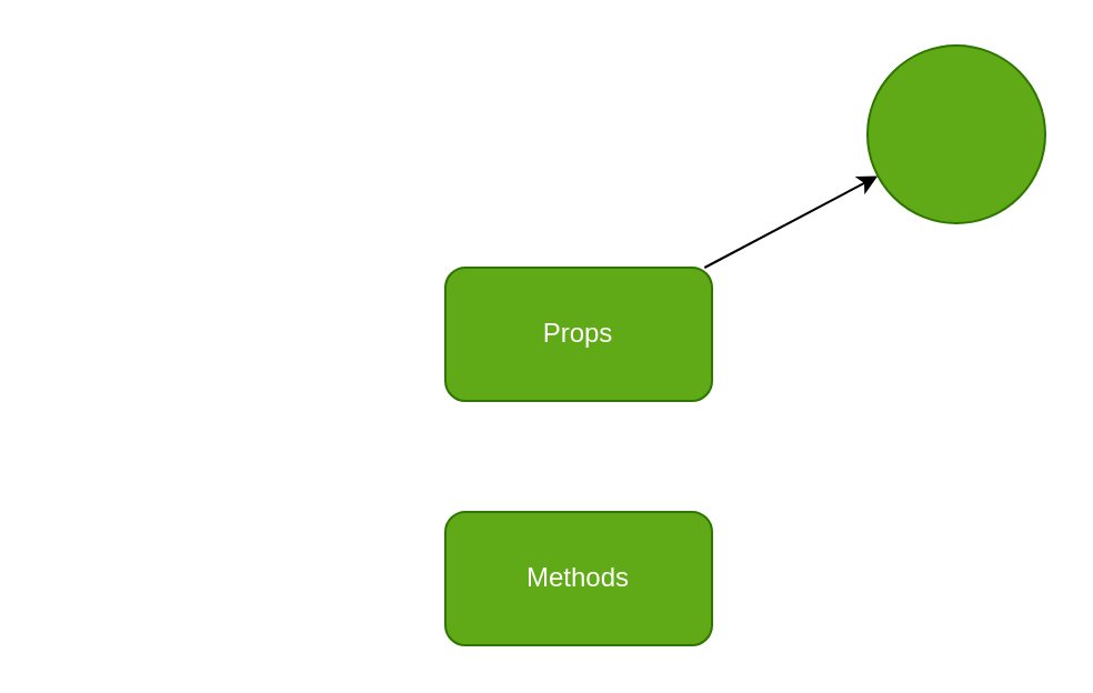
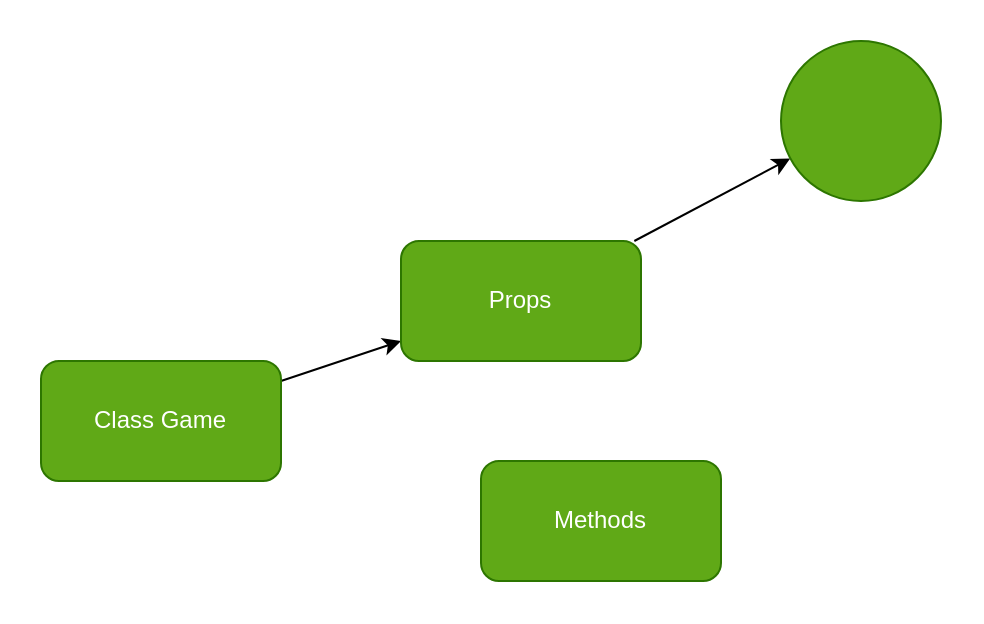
+ <mxCell id="2" value="" style="edgeStyle=none;html=1;" edge="1" parent="1" source="3" target="5"><mxGeometry relative="1" as="geometry" /></mxCell>
+ <mxCell id="3" value="Class Game" style="whiteSpace=wrap;html=1;fillColor=#60a917;fontColor=#ffffff;strokeColor=#2D7600;rounded=1;glass=0;perimeterSpacing=0;" vertex="1" parent="1"><mxGeometry x="20" y="180" width="120" height="60" as="geometry" /></mxCell>
- <mxCell id="6" value="Methods" style="whiteSpace=wrap;html=1;fillColor=#60a917;fontColor=#ffffff;strokeColor=#2D7600;rounded=1;glass=0;perimeterSpacing=0;" vertex="1" parent="1"><mxGeometry x="200" y="230" width="120" height="60" as="geometry" /></mxCell>
+ <mxCell id="6" value="Methods" style="whiteSpace=wrap;html=1;fillColor=#60a917;fontColor=#ffffff;strokeColor=#2D7600;rounded=1;glass=0;perimeterSpacing=0;" vertex="1" parent="1"><mxGeometry x="240" y="230" width="120" height="60" as="geometry" /></mxCell>
